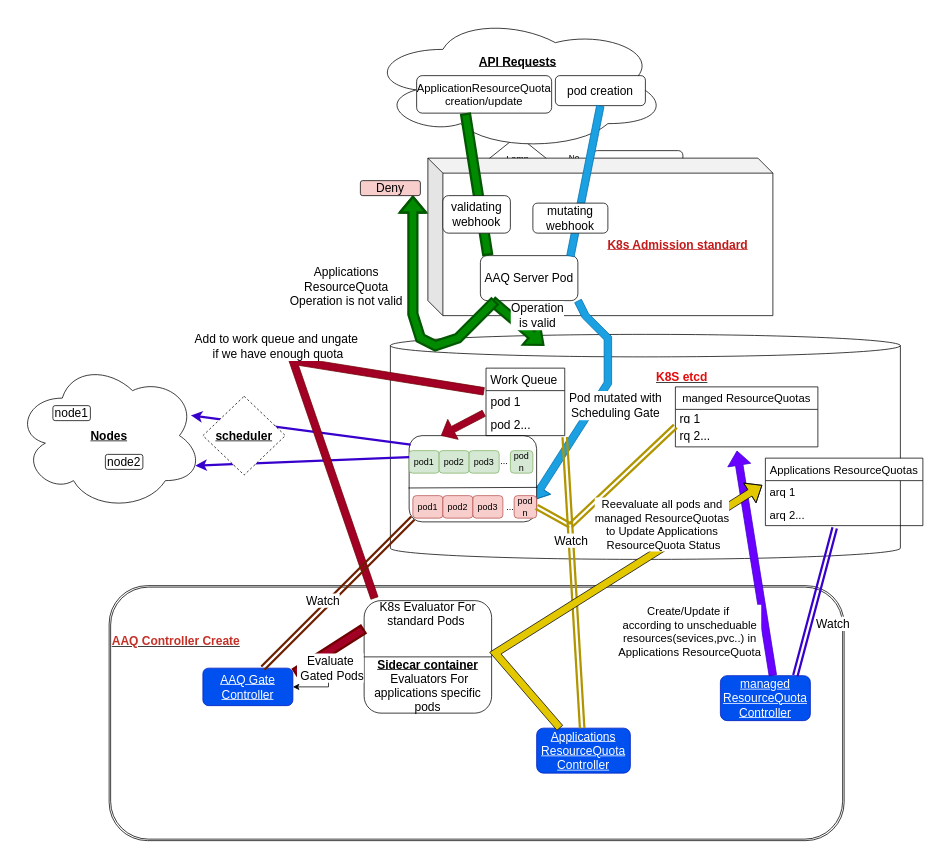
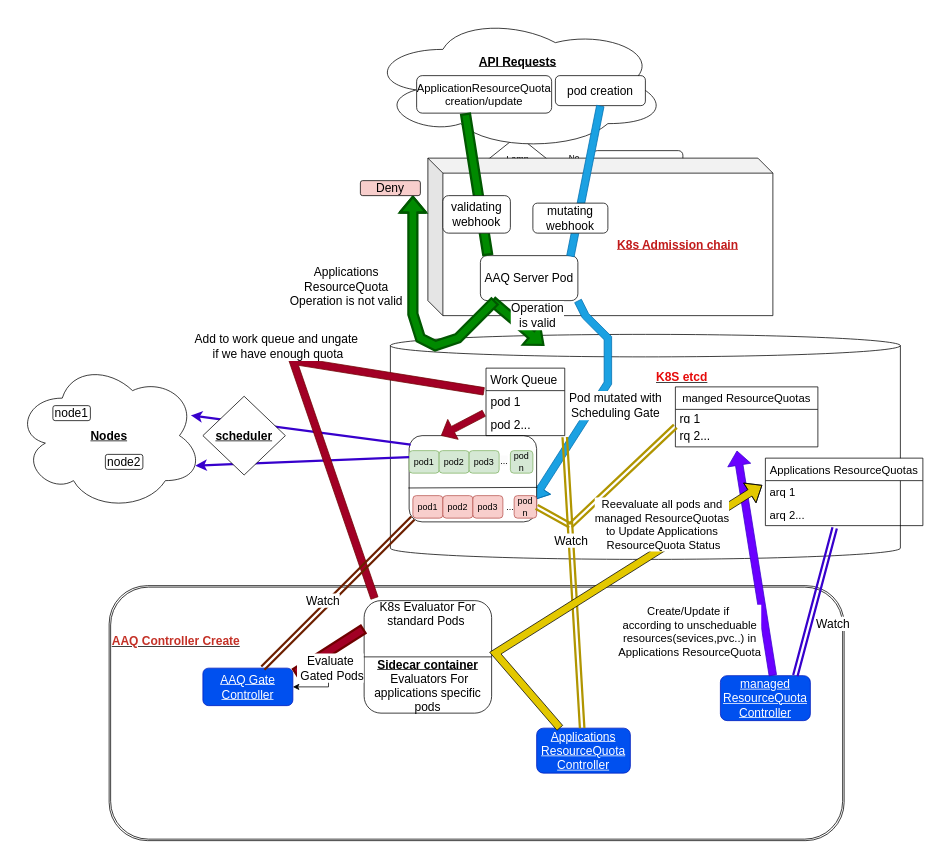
- <mxCell id="11" value="&lt;b&gt;&lt;font color=&quot;#c11a1a&quot; style=&quot;font-size: 16px;&quot;&gt;&amp;nbsp; &amp;nbsp; &amp;nbsp; &amp;nbsp; &amp;nbsp; &amp;nbsp; &amp;nbsp; &amp;nbsp; &amp;nbsp; &amp;nbsp; &amp;nbsp; &amp;nbsp; &amp;nbsp; &amp;nbsp; &amp;nbsp; &amp;nbsp; &amp;nbsp; &amp;nbsp; &amp;nbsp; &amp;nbsp; &amp;nbsp;&amp;nbsp;&lt;u&gt;K8s Admission standard&lt;/u&gt;&lt;/font&gt;&lt;/b&gt;" style="shape=cube;whiteSpace=wrap;html=1;boundedLbl=1;backgroundOutline=1;darkOpacity=0.05;darkOpacity2=0.1;" parent="1" vertex="1"><mxGeometry x="570" y="210" width="460" height="210" as="geometry" /></mxCell>
+ <mxCell id="11" value="&lt;b&gt;&lt;font color=&quot;#c11a1a&quot; style=&quot;font-size: 16px;&quot;&gt;&amp;nbsp; &amp;nbsp; &amp;nbsp; &amp;nbsp; &amp;nbsp; &amp;nbsp; &amp;nbsp; &amp;nbsp; &amp;nbsp; &amp;nbsp; &amp;nbsp; &amp;nbsp; &amp;nbsp; &amp;nbsp; &amp;nbsp; &amp;nbsp; &amp;nbsp; &amp;nbsp; &amp;nbsp; &amp;nbsp; &amp;nbsp;&amp;nbsp;&lt;u&gt;K8s Admission chain&lt;/u&gt;&lt;/font&gt;&lt;/b&gt;" style="shape=cube;whiteSpace=wrap;html=1;boundedLbl=1;backgroundOutline=1;darkOpacity=0.05;darkOpacity2=0.1;" parent="1" vertex="1"><mxGeometry x="570" y="210" width="460" height="210" as="geometry" /></mxCell>
- <mxCell id="39" value="&lt;b&gt;&lt;u&gt;&lt;font style=&quot;font-size: 16px;&quot;&gt;scheduler&lt;/font&gt;&lt;/u&gt;&lt;/b&gt;" style="rhombus;whiteSpace=wrap;html=1;dashed=1;" parent="1" vertex="1"><mxGeometry x="270" y="527.5" width="110" height="105" as="geometry" /></mxCell>
+ <mxCell id="39" value="&lt;b&gt;&lt;u&gt;&lt;font style=&quot;font-size: 16px;&quot;&gt;scheduler&lt;/font&gt;&lt;/u&gt;&lt;/b&gt;" style="rhombus;whiteSpace=wrap;html=1;" parent="1" vertex="1"><mxGeometry x="270" y="527.5" width="110" height="105" as="geometry" /></mxCell>
